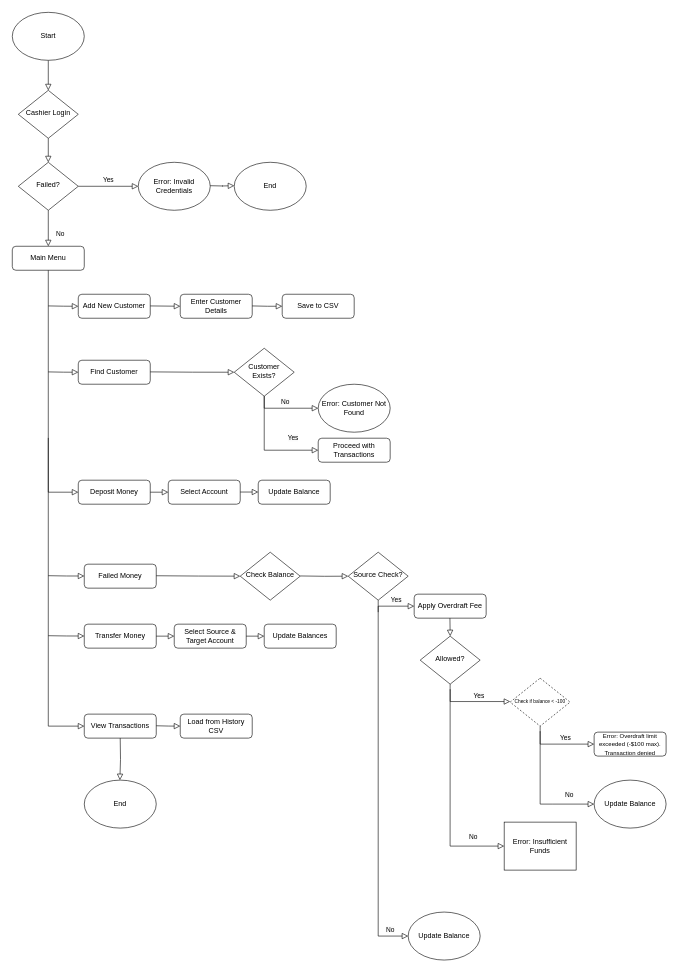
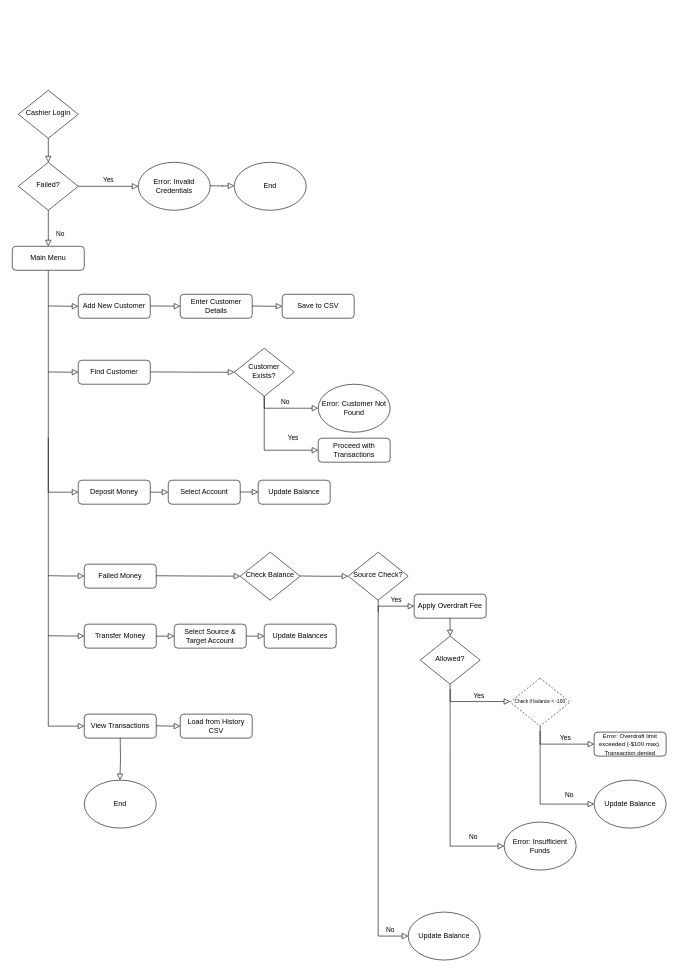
- <mxCell id="9" value="&lt;meta charset=&quot;utf-8&quot;&gt;Start" style="ellipse;whiteSpace=wrap;html=1;" vertex="1" parent="1"><mxGeometry x="20" y="20" width="120" height="80" as="geometry" /></mxCell>
- <mxCell id="2" value="" style="rounded=0;html=1;jettySize=auto;orthogonalLoop=1;fontSize=11;endArrow=block;endFill=0;endSize=8;strokeWidth=1;shadow=0;labelBackgroundColor=none;edgeStyle=orthogonalEdgeStyle;exitX=0.5;exitY=1;exitDx=0;exitDy=0;" parent="1" source="9" target="4" edge="1"><mxGeometry relative="1" as="geometry"><mxPoint x="100" y="100" as="sourcePoint" /><Array as="points" /></mxGeometry></mxCell>
- <mxCell id="42" value="Error: Insufficient Funds" style="whiteSpace=wrap;html=1;rounded=0;" vertex="1" parent="1"><mxGeometry x="840" y="1370" width="120" height="80" as="geometry" /></mxCell>
+ <mxCell id="42" value="Error: Insufficient Funds" style="ellipse;whiteSpace=wrap;html=1;" vertex="1" parent="1"><mxGeometry x="840" y="1370" width="120" height="80" as="geometry" /></mxCell>
